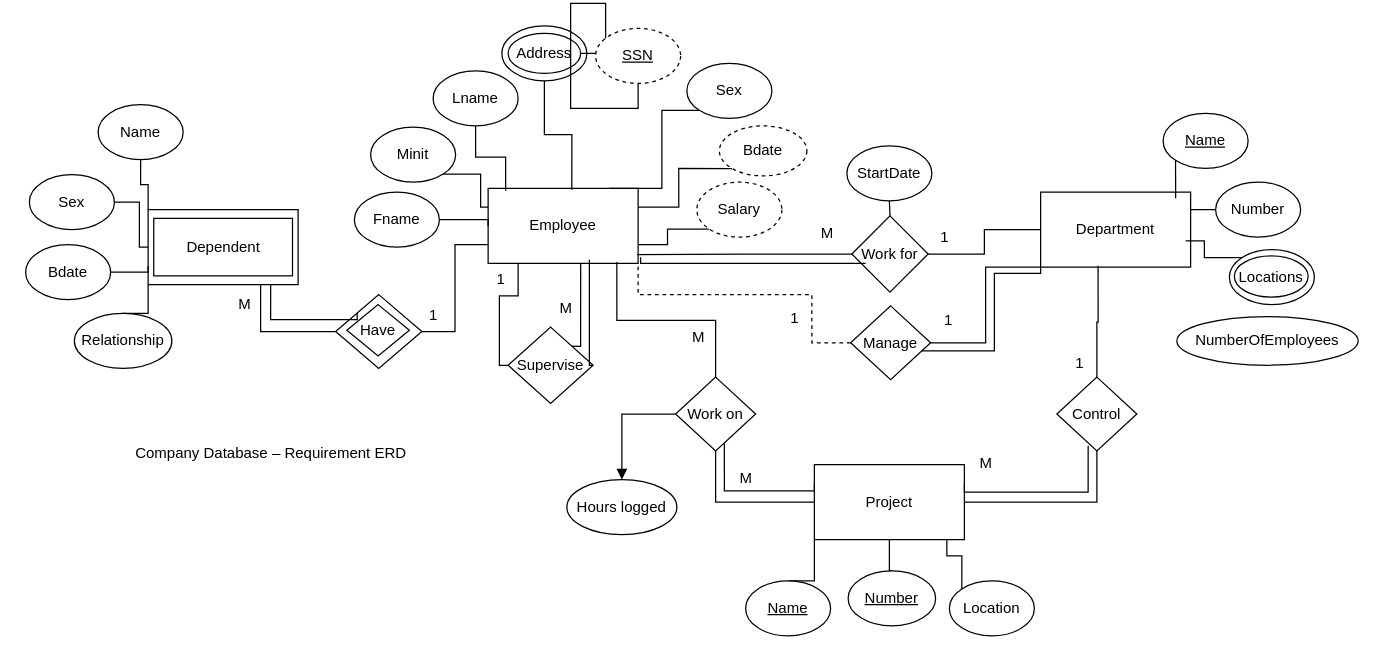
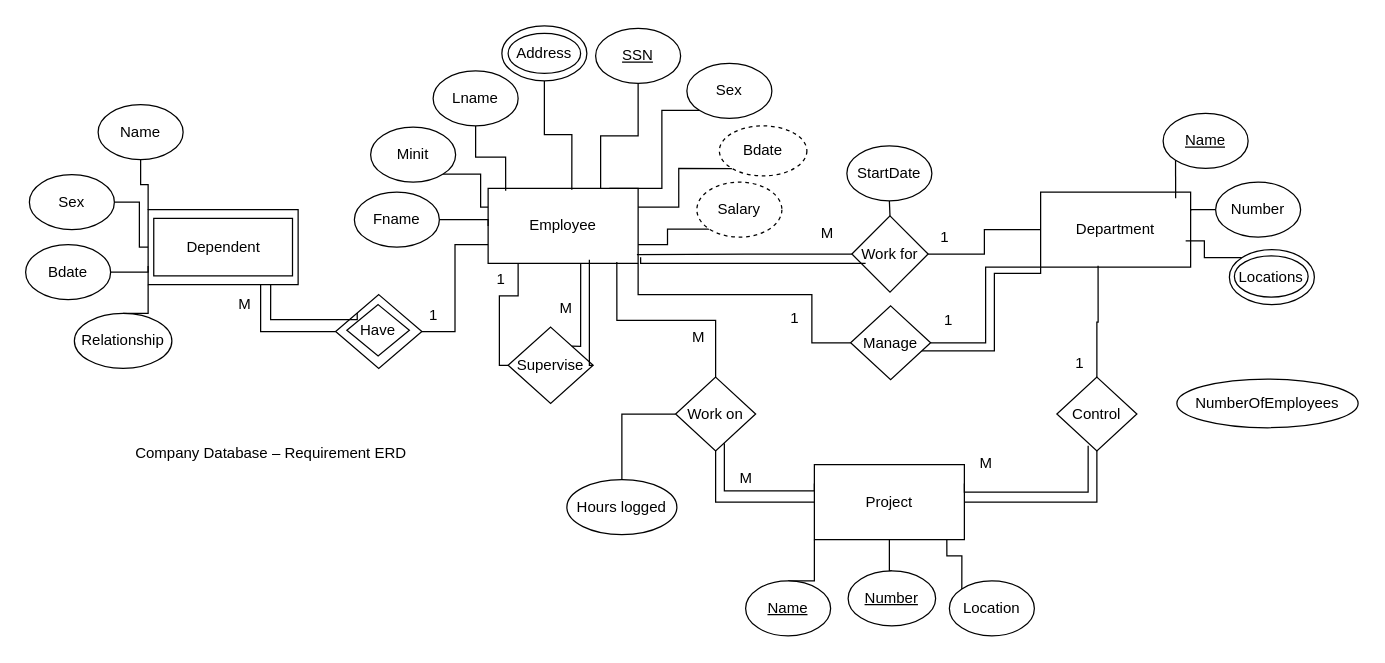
- <mxCell id="65" style="edgeStyle=orthogonalEdgeStyle;rounded=0;orthogonalLoop=1;jettySize=auto;html=1;exitX=0.5;exitY=1;exitDx=0;exitDy=0;endArrow=none;startFill=0;" edge="1" parent="1" source="66" target="20"><mxGeometry relative="1" as="geometry" /></mxCell>
+ <mxCell id="65" style="edgeStyle=orthogonalEdgeStyle;rounded=0;orthogonalLoop=1;jettySize=auto;html=1;exitX=0.5;exitY=1;exitDx=0;exitDy=0;entryX=0.75;entryY=0;entryDx=0;entryDy=0;endArrow=none;startFill=0;" edge="1" parent="1" source="66" target="2"><mxGeometry relative="1" as="geometry" /></mxCell>
- <mxCell id="66" value="SSN" style="ellipse;whiteSpace=wrap;html=1;fontStyle=4;dashed=1;" vertex="1" parent="1"><mxGeometry x="476" y="22" width="68" height="44" as="geometry" /></mxCell>
+ <mxCell id="66" value="SSN" style="ellipse;whiteSpace=wrap;html=1;fontStyle=4" vertex="1" parent="1"><mxGeometry x="476" y="22" width="68" height="44" as="geometry" /></mxCell>
- <mxCell id="59" style="edgeStyle=orthogonalEdgeStyle;rounded=0;orthogonalLoop=1;jettySize=auto;html=1;exitX=0;exitY=0.5;exitDx=0;exitDy=0;entryX=1;entryY=1;entryDx=0;entryDy=0;endArrow=none;startFill=0;dashed=1;" edge="1" parent="1" source="62" target="2"><mxGeometry relative="1" as="geometry"><Array as="points"><mxPoint x="649" y="274" /><mxPoint x="649" y="235" /><mxPoint x="510" y="235" /></Array></mxGeometry></mxCell>
+ <mxCell id="59" style="edgeStyle=orthogonalEdgeStyle;rounded=0;orthogonalLoop=1;jettySize=auto;html=1;exitX=0;exitY=0.5;exitDx=0;exitDy=0;entryX=1;entryY=1;entryDx=0;entryDy=0;endArrow=none;startFill=0;" edge="1" parent="1" source="62" target="2"><mxGeometry relative="1" as="geometry"><Array as="points"><mxPoint x="649" y="274" /><mxPoint x="649" y="235" /><mxPoint x="510" y="235" /></Array></mxGeometry></mxCell>
- <mxCell id="30" value="NumberOfEmployees" style="ellipse;whiteSpace=wrap;html=1;" vertex="1" parent="1"><mxGeometry x="941" y="252.5" width="145" height="39" as="geometry" /></mxCell>
+ <mxCell id="30" value="NumberOfEmployees" style="ellipse;whiteSpace=wrap;html=1;" vertex="1" parent="1"><mxGeometry x="941" y="302.5" width="145" height="39" as="geometry" /></mxCell>
- <mxCell id="57" style="edgeStyle=orthogonalEdgeStyle;rounded=0;orthogonalLoop=1;jettySize=auto;html=1;exitX=0;exitY=0.5;exitDx=0;exitDy=0;entryX=0.5;entryY=0;entryDx=0;entryDy=0;endArrow=block;startFill=0;" edge="1" parent="1" source="58" target="64"><mxGeometry relative="1" as="geometry"><mxPoint x="488" y="381" as="targetPoint" /></mxGeometry></mxCell>
+ <mxCell id="57" style="edgeStyle=orthogonalEdgeStyle;rounded=0;orthogonalLoop=1;jettySize=auto;html=1;exitX=0;exitY=0.5;exitDx=0;exitDy=0;entryX=0.5;entryY=0;entryDx=0;entryDy=0;endArrow=none;startFill=0;" edge="1" parent="1" source="58" target="64"><mxGeometry relative="1" as="geometry"><mxPoint x="488" y="381" as="targetPoint" /></mxGeometry></mxCell>
